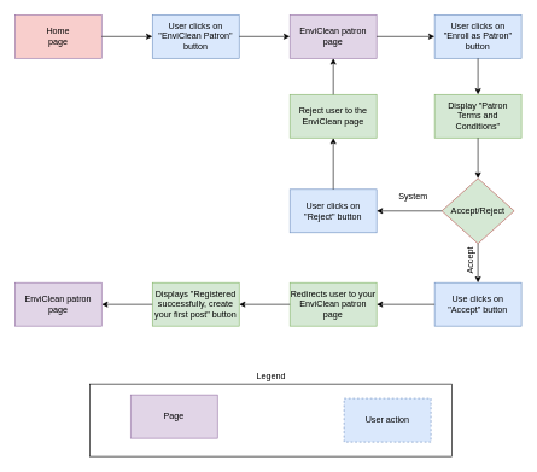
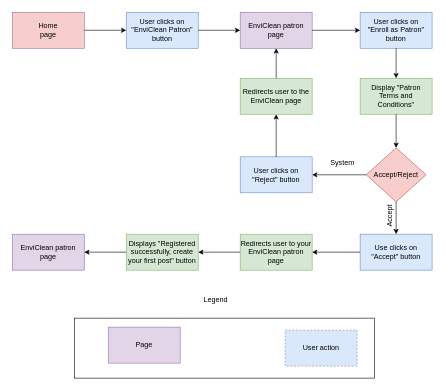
- <mxCell id="10" value="Reject user to the EnviClean page" style="rounded=0;whiteSpace=wrap;html=1;fillColor=#d5e8d4;strokeColor=#82b366;" parent="2" vertex="1"><mxGeometry x="380" y="110" width="120" height="60" as="geometry" /></mxCell>
+ <mxCell id="10" value="Redirects user to the EnviClean page" style="rounded=0;whiteSpace=wrap;html=1;fillColor=#d5e8d4;strokeColor=#82b366;" parent="2" vertex="1"><mxGeometry x="380" y="110" width="120" height="60" as="geometry" /></mxCell>
- <mxCell id="8" value="Accept/Reject" style="rhombus;whiteSpace=wrap;html=1;fillColor=#d5e8d4;strokeColor=#b85450;" parent="2" vertex="1"><mxGeometry x="590" y="226" width="100" height="90" as="geometry" /></mxCell>
+ <mxCell id="8" value="Accept/Reject" style="rhombus;whiteSpace=wrap;html=1;fillColor=#f8cecc;strokeColor=#b85450;" parent="2" vertex="1"><mxGeometry x="590" y="226" width="100" height="90" as="geometry" /></mxCell>
- <mxCell id="32" value="Legend" style="text;html=1;align=center;verticalAlign=middle;resizable=0;points=[];autosize=1;strokeColor=none;" parent="2" vertex="1"><mxGeometry x="324" y="490" width="60" height="20" as="geometry" /></mxCell>
+ <mxCell id="32" value="Legend" style="text;html=1;align=center;verticalAlign=middle;resizable=0;points=[];autosize=1;strokeColor=none;" parent="2" vertex="1"><mxGeometry x="309" y="470" width="60" height="20" as="geometry" /></mxCell>
